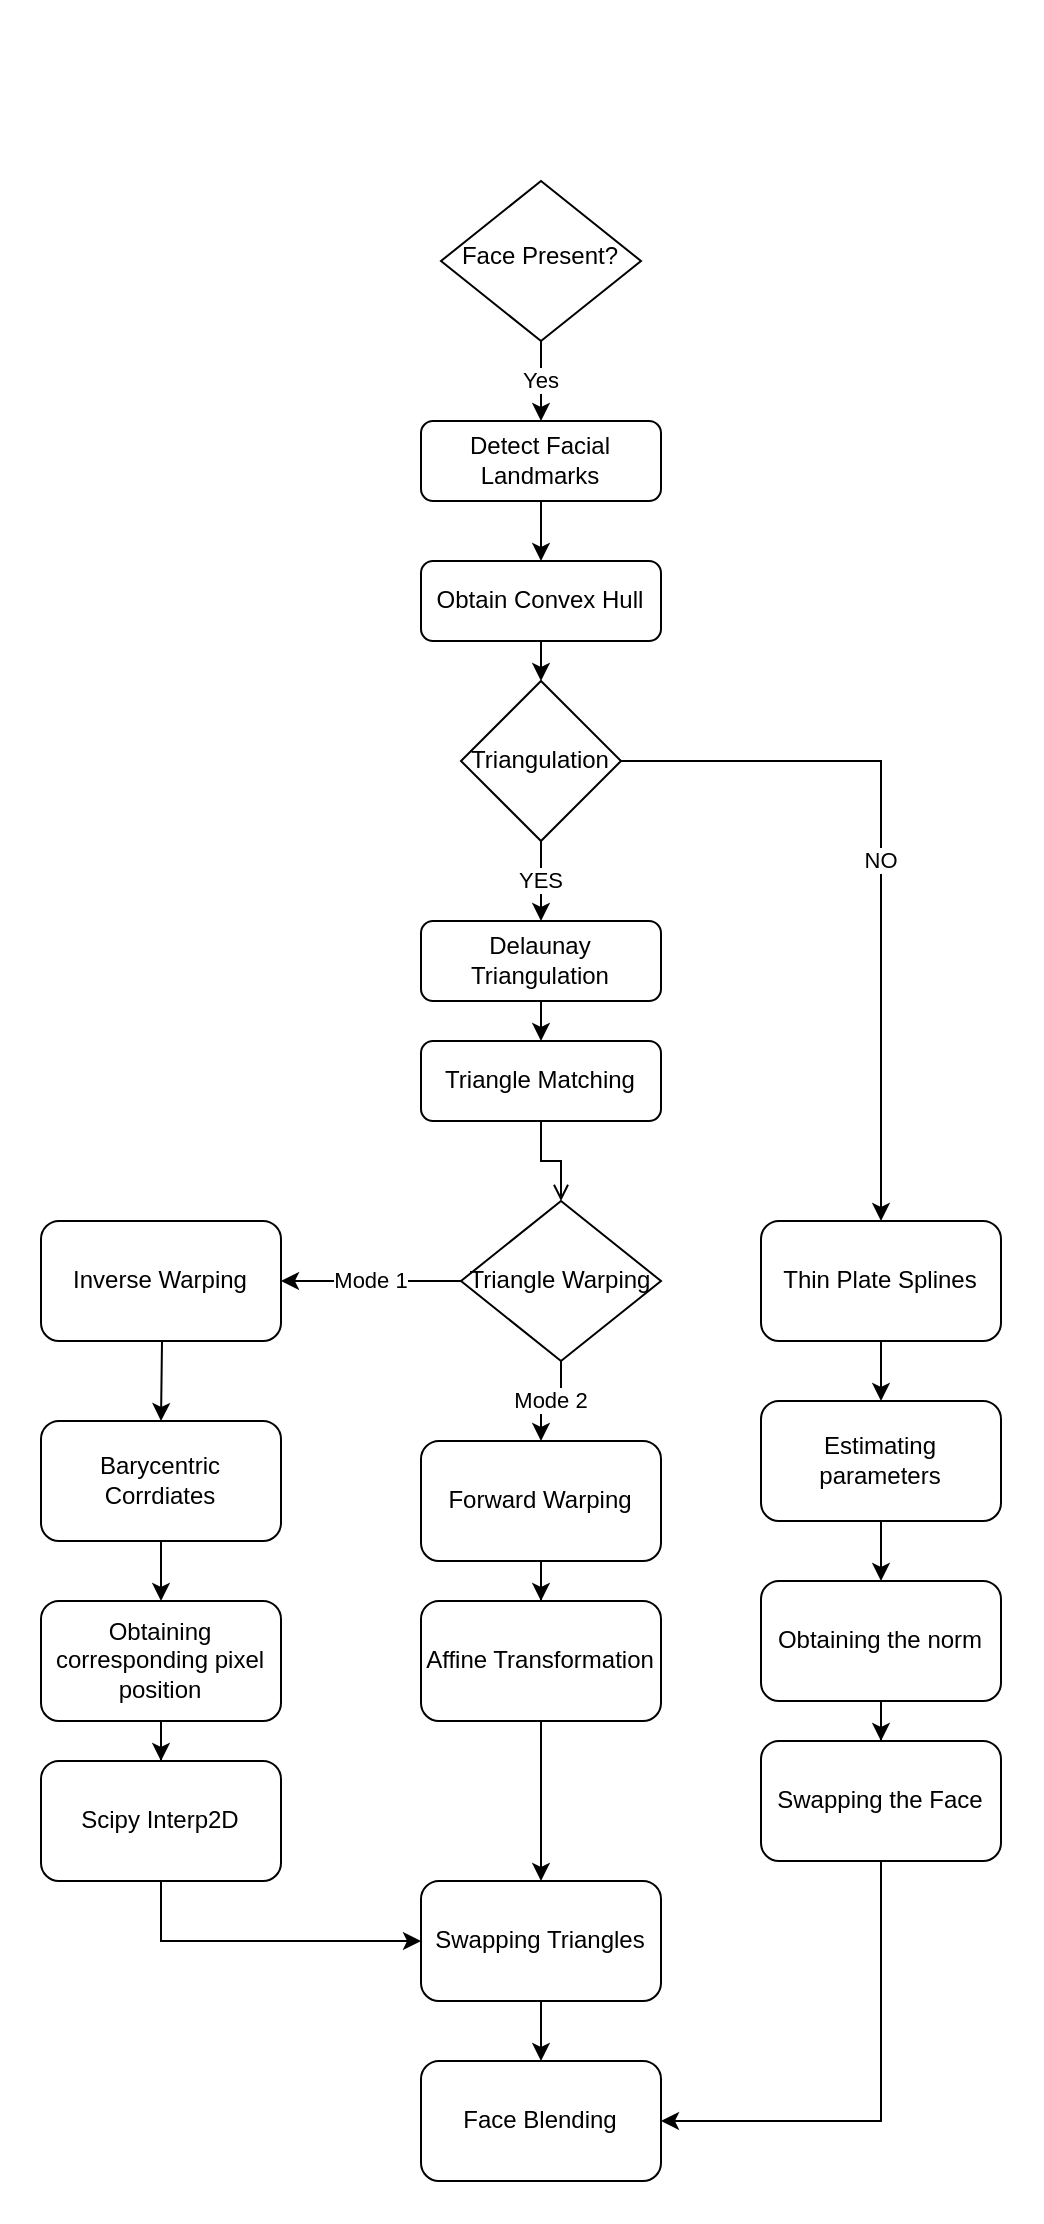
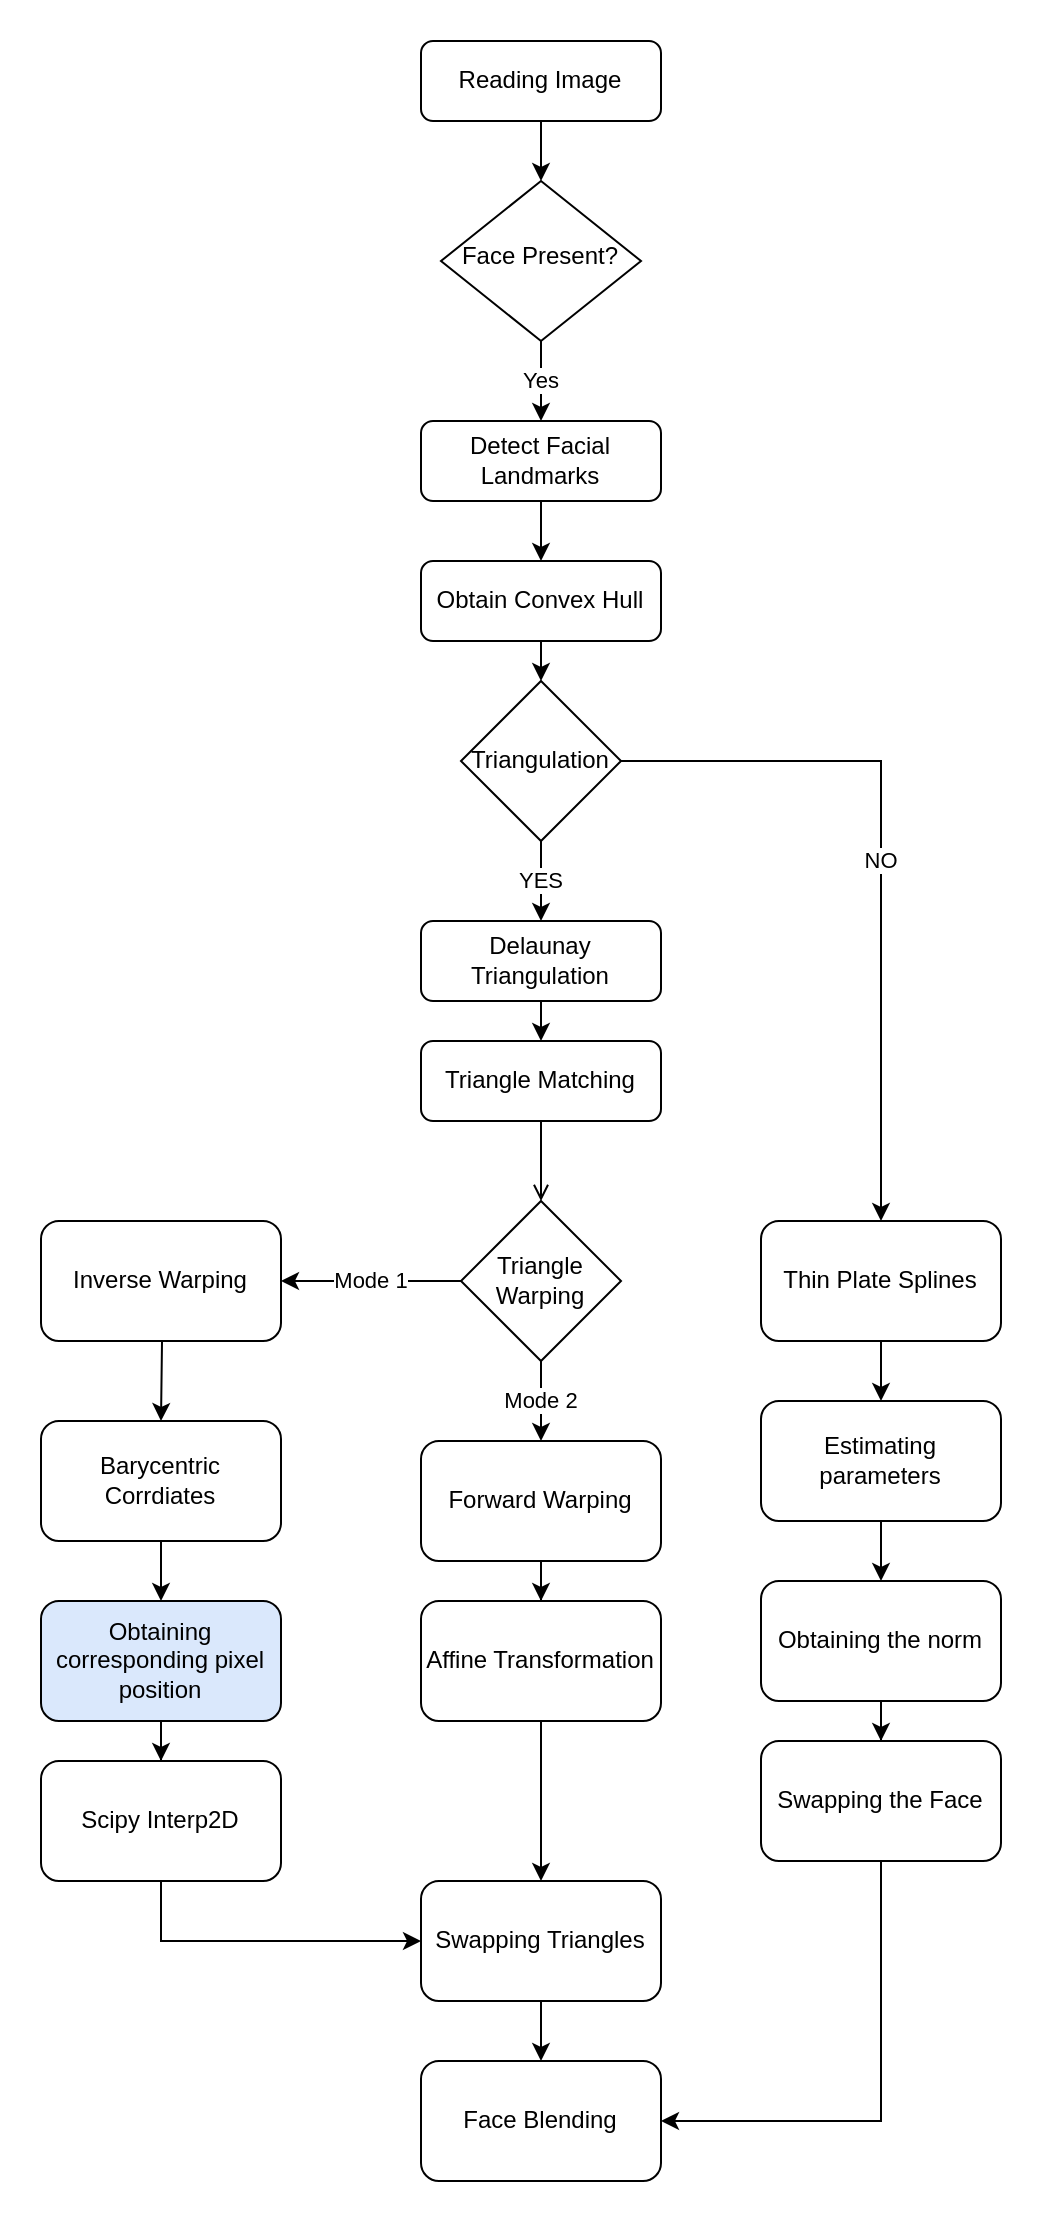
+ <mxCell id="3" value="Reading Image" style="rounded=1;whiteSpace=wrap;html=1;fontSize=12;glass=0;strokeWidth=1;shadow=0;" parent="1" vertex="1"><mxGeometry x="210" y="20" width="120" height="40" as="geometry" /></mxCell>
+ <mxCell id="2" style="edgeStyle=orthogonalEdgeStyle;rounded=0;orthogonalLoop=1;jettySize=auto;html=1;entryX=0.5;entryY=0;entryDx=0;entryDy=0;" parent="1" source="3" target="5" edge="1"><mxGeometry relative="1" as="geometry"><mxPoint x="270" y="130" as="targetPoint" /></mxGeometry></mxCell>
- <mxCell id="14" value="Triangle Warping" style="rhombus;whiteSpace=wrap;html=1;" parent="1" vertex="1"><mxGeometry x="230" y="600" width="100" height="80" as="geometry" /></mxCell>
+ <mxCell id="14" value="Triangle Warping" style="rhombus;whiteSpace=wrap;html=1;" parent="1" vertex="1"><mxGeometry x="230" y="600" width="80" height="80" as="geometry" /></mxCell>
- <mxCell id="30" value="Obtaining corresponding pixel position" style="rounded=1;whiteSpace=wrap;html=1;" parent="1" vertex="1"><mxGeometry x="20" y="800" width="120" height="60" as="geometry" /></mxCell>
+ <mxCell id="30" value="Obtaining corresponding pixel position" style="rounded=1;whiteSpace=wrap;html=1;fillColor=#dae8fc;" parent="1" vertex="1"><mxGeometry x="20" y="800" width="120" height="60" as="geometry" /></mxCell>
